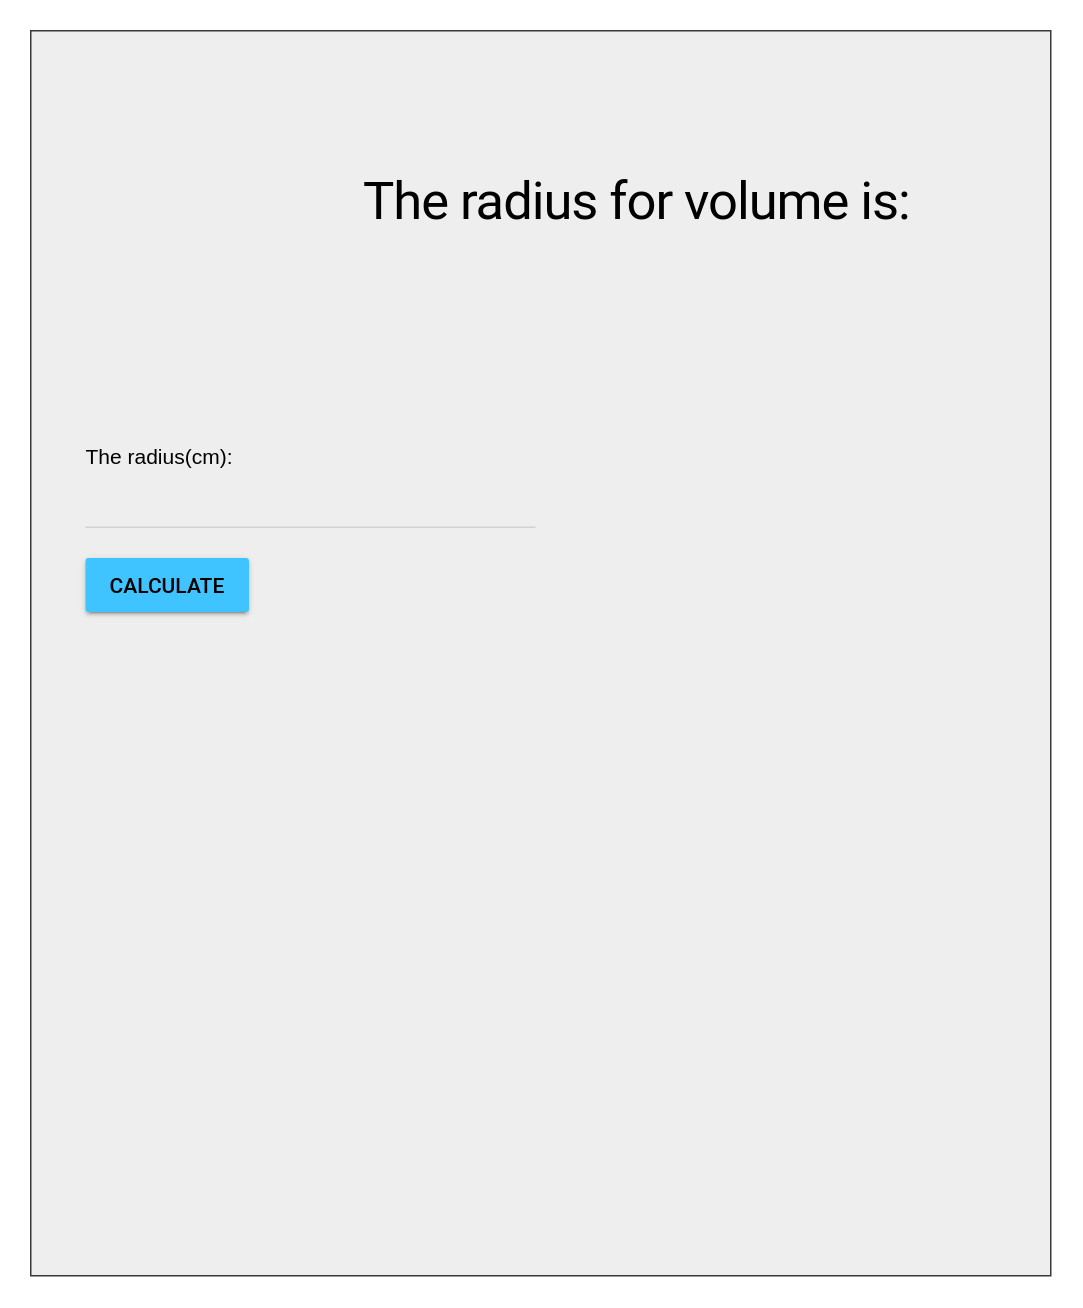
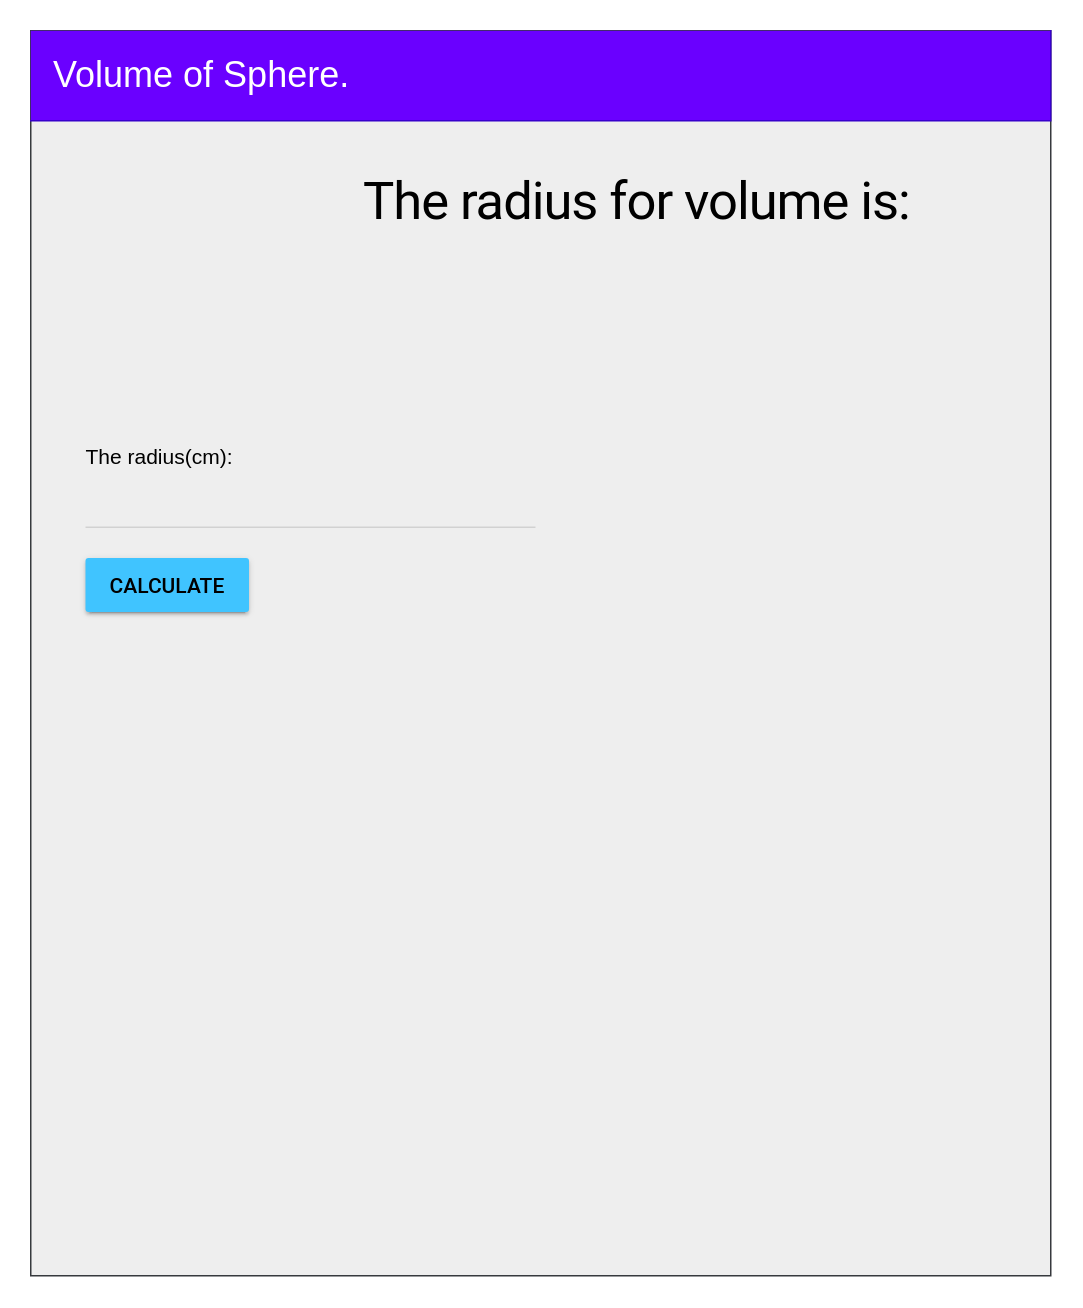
+ <mxCell id="3" value="&lt;p style=&quot;line-height: 1.2&quot;&gt;&lt;span style=&quot;font-size: 24px&quot;&gt;&amp;nbsp; Volume of Sphere.&lt;/span&gt;&lt;/p&gt;" style="shape=partialRectangle;whiteSpace=wrap;html=1;top=0;left=0;fillColor=#6a00ff;align=left;fontColor=#ffffff;strokeColor=#3700CC;" parent="1" vertex="1"><mxGeometry x="20" y="20" width="680" height="60" as="geometry" /></mxCell>
